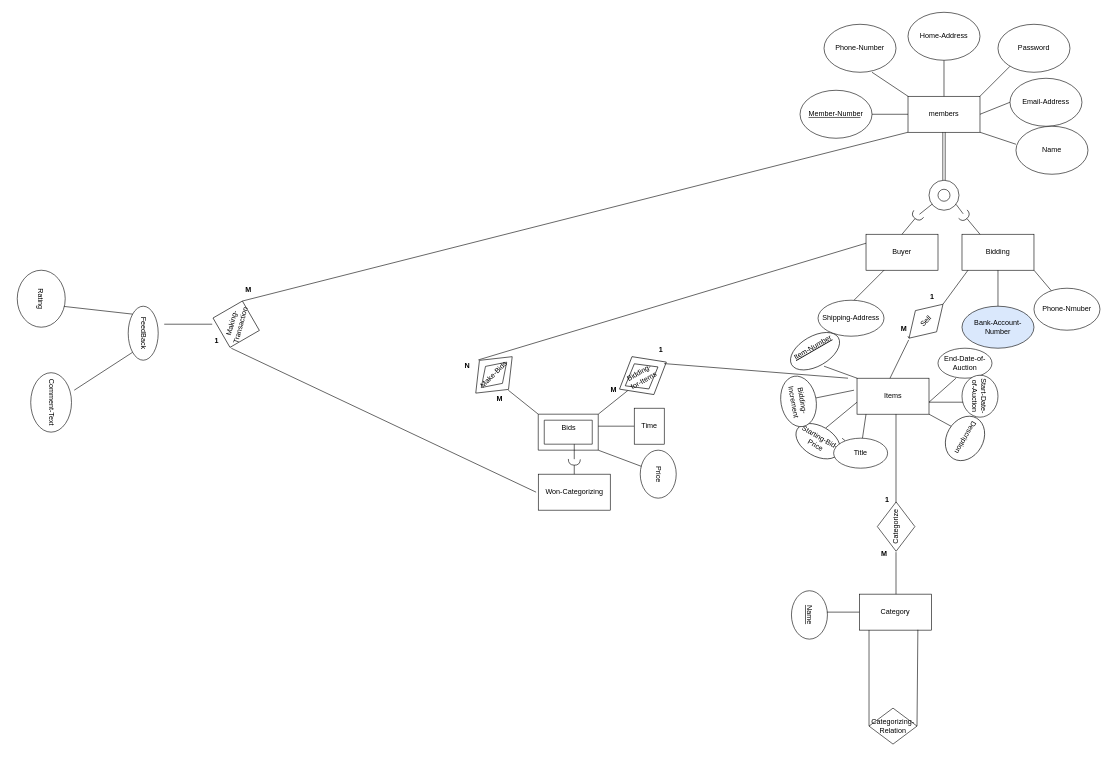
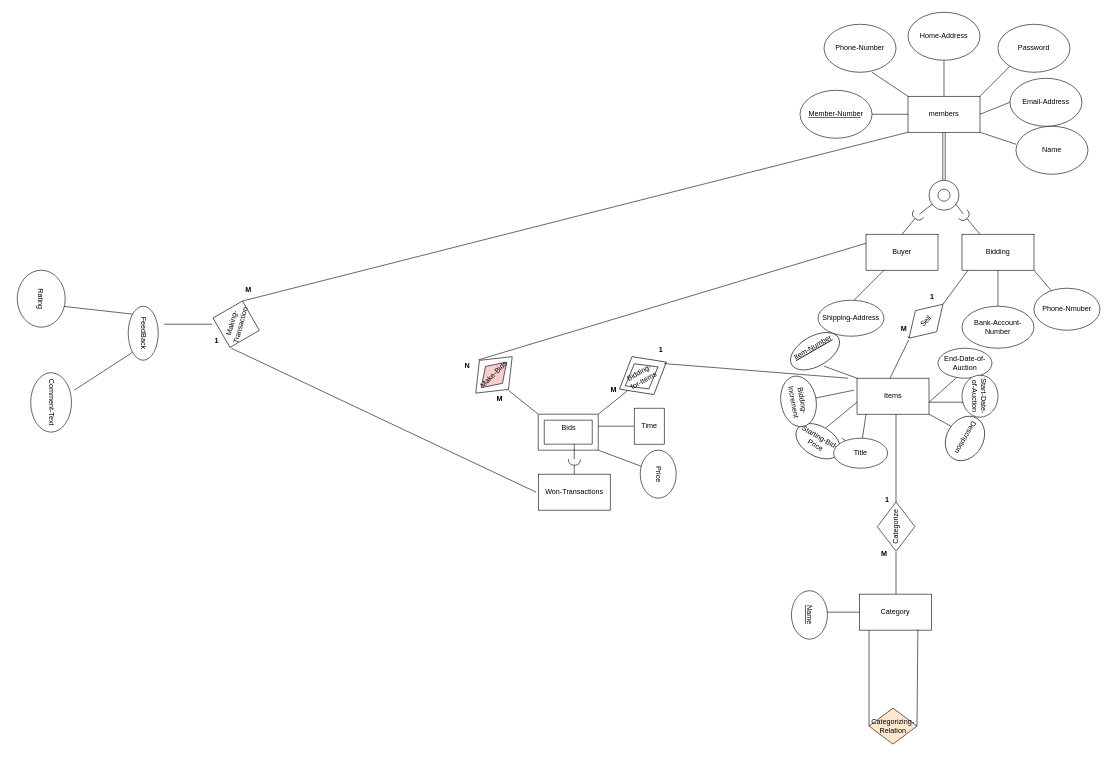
- <mxCell id="33" value="Bank-Account-Number" style="ellipse;whiteSpace=wrap;html=1;fillColor=#dae8fc;" vertex="1" parent="1"><mxGeometry x="1603" y="510" width="120" height="70" as="geometry" /></mxCell>
+ <mxCell id="33" value="Bank-Account-Number" style="ellipse;whiteSpace=wrap;html=1;" vertex="1" parent="1"><mxGeometry x="1603" y="510" width="120" height="70" as="geometry" /></mxCell>
- <mxCell id="79" value="Make-Bids" style="rhombus;whiteSpace=wrap;html=1;rotation=-45;" vertex="1" parent="1"><mxGeometry x="792.76" y="604.47" width="60" height="40" as="geometry" /></mxCell>
+ <mxCell id="79" value="Make-Bids" style="rhombus;whiteSpace=wrap;html=1;rotation=-45;fillColor=#f8cecc;" vertex="1" parent="1"><mxGeometry x="792.76" y="604.47" width="60" height="40" as="geometry" /></mxCell>
- <mxCell id="72" value="Won-Categorizing" style="rounded=0;whiteSpace=wrap;html=1;" vertex="1" parent="1"><mxGeometry x="896.6" y="790" width="120" height="60" as="geometry" /></mxCell>
+ <mxCell id="72" value="Won-Transactions" style="rounded=0;whiteSpace=wrap;html=1;" vertex="1" parent="1"><mxGeometry x="896.6" y="790" width="120" height="60" as="geometry" /></mxCell>
- <mxCell id="55" value="Categorizing-Relation" style="rhombus;whiteSpace=wrap;html=1;" vertex="1" parent="1"><mxGeometry x="1448" y="1180" width="80" height="60" as="geometry" /></mxCell>
+ <mxCell id="55" value="Categorizing-Relation" style="rhombus;whiteSpace=wrap;html=1;fillColor=#ffe6cc;" vertex="1" parent="1"><mxGeometry x="1448" y="1180" width="80" height="60" as="geometry" /></mxCell>
